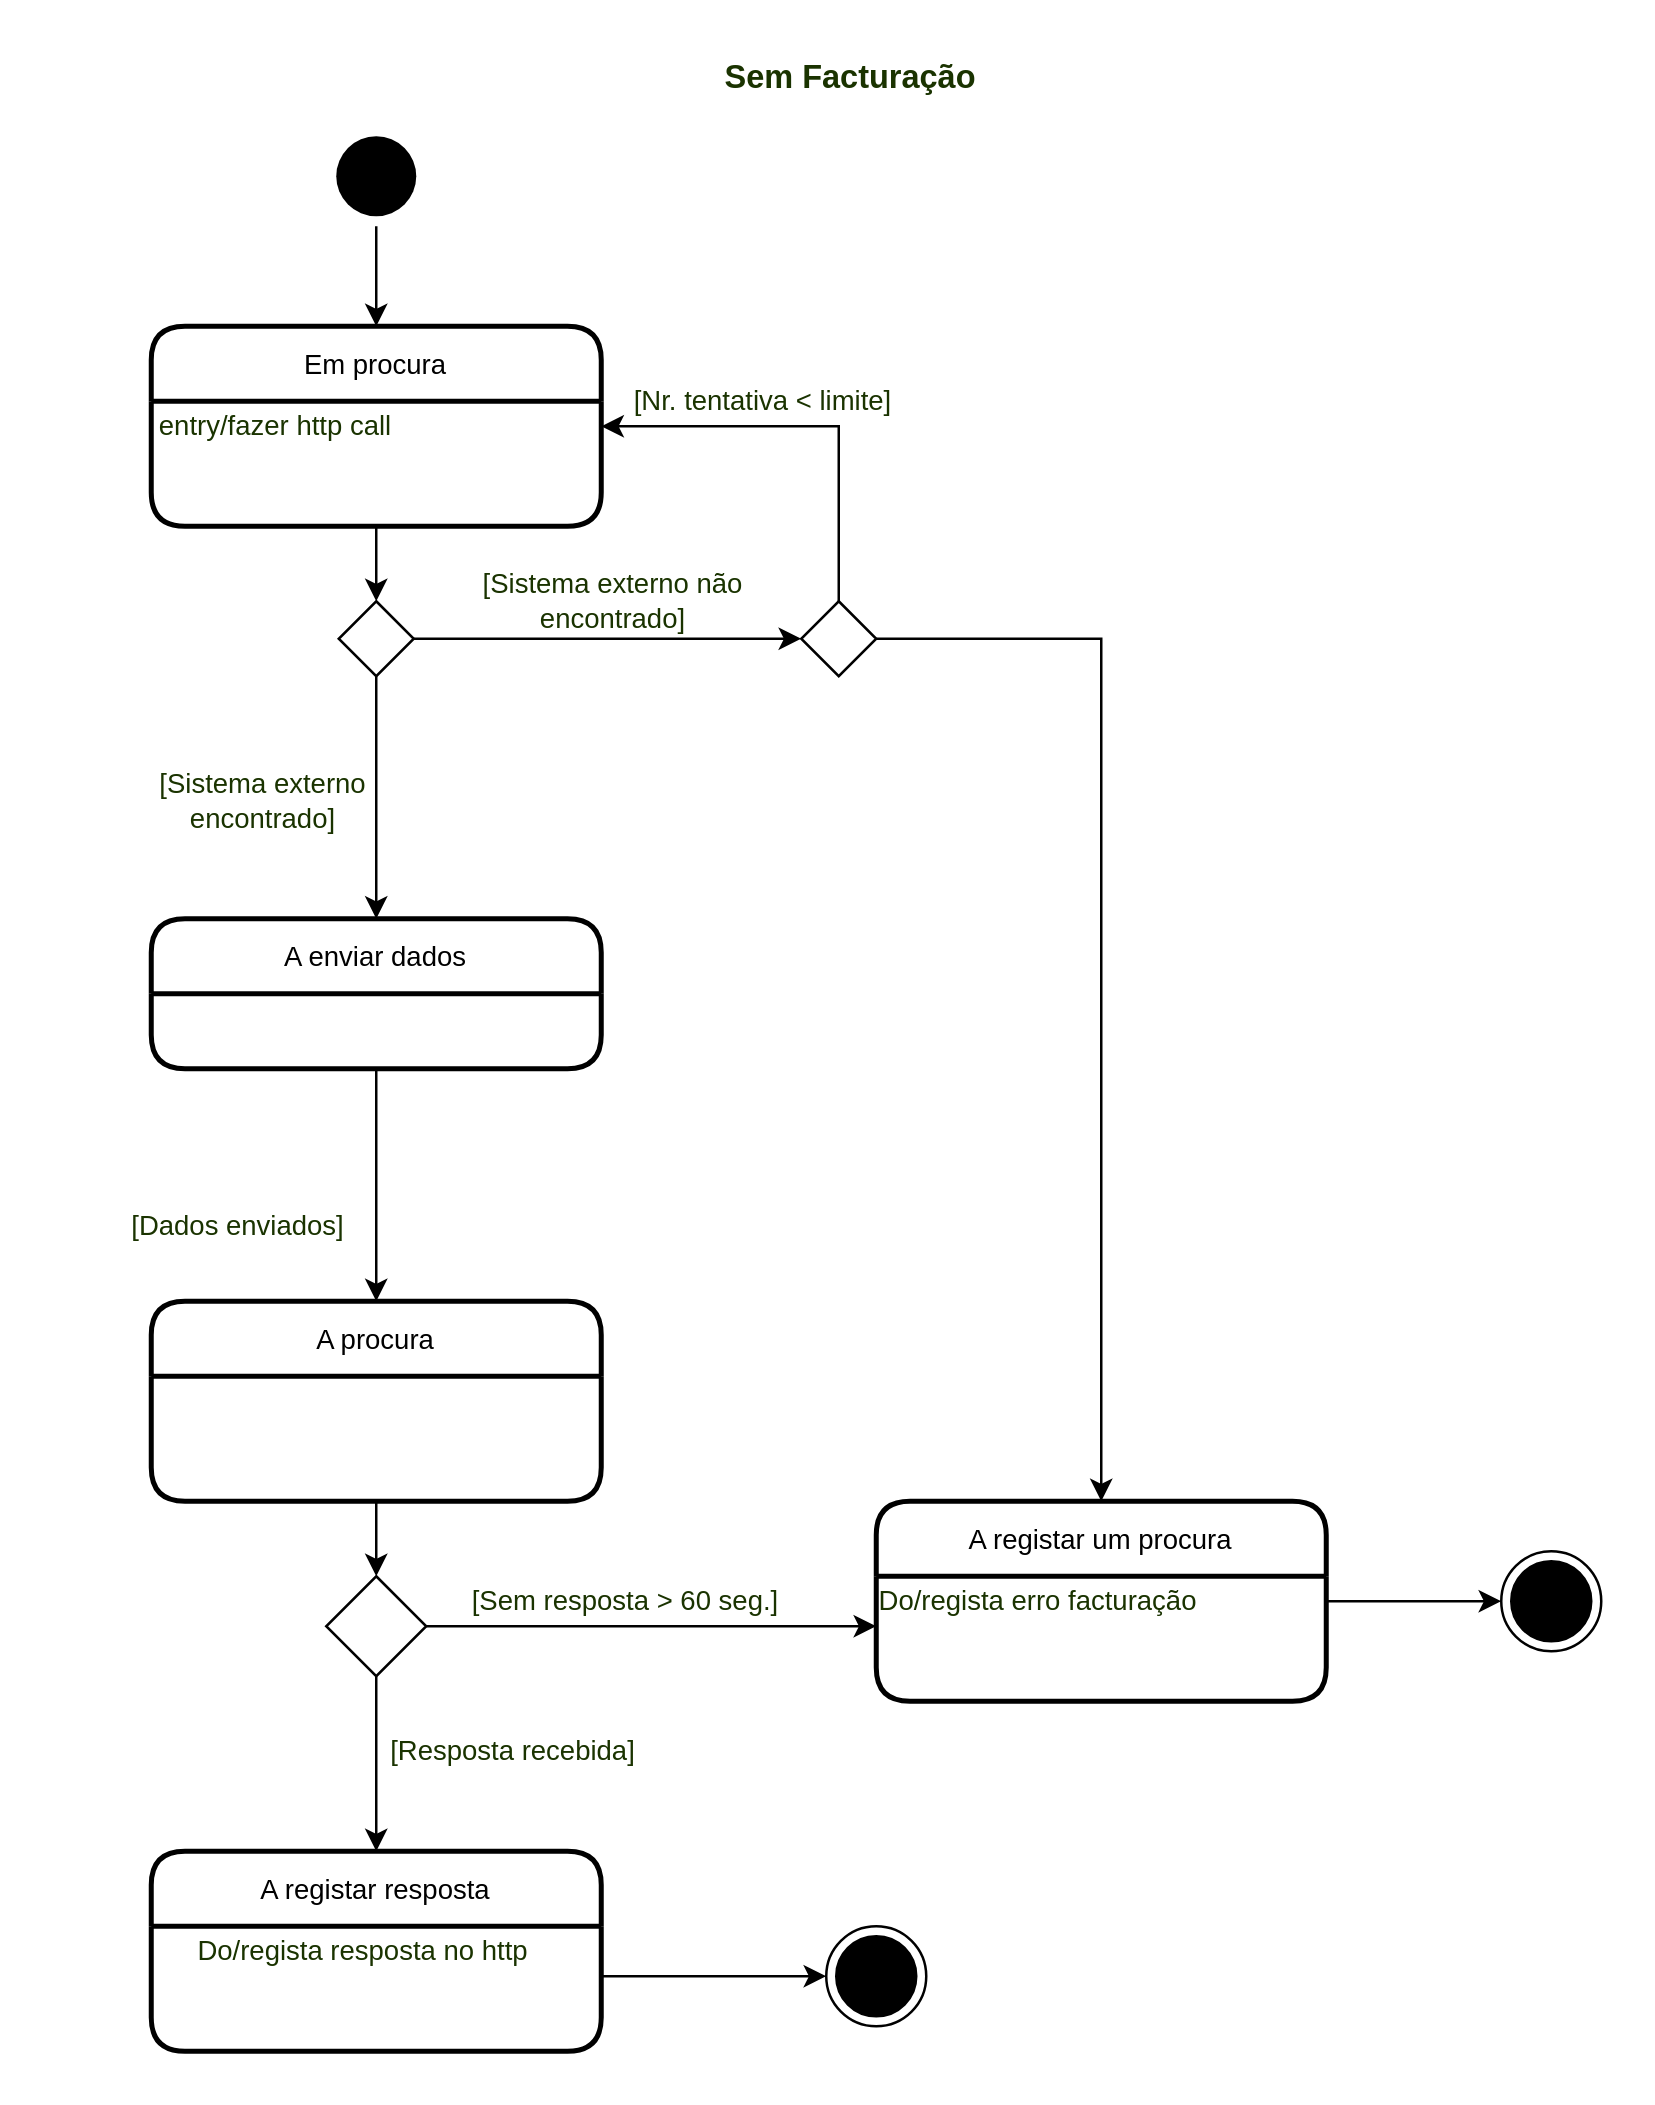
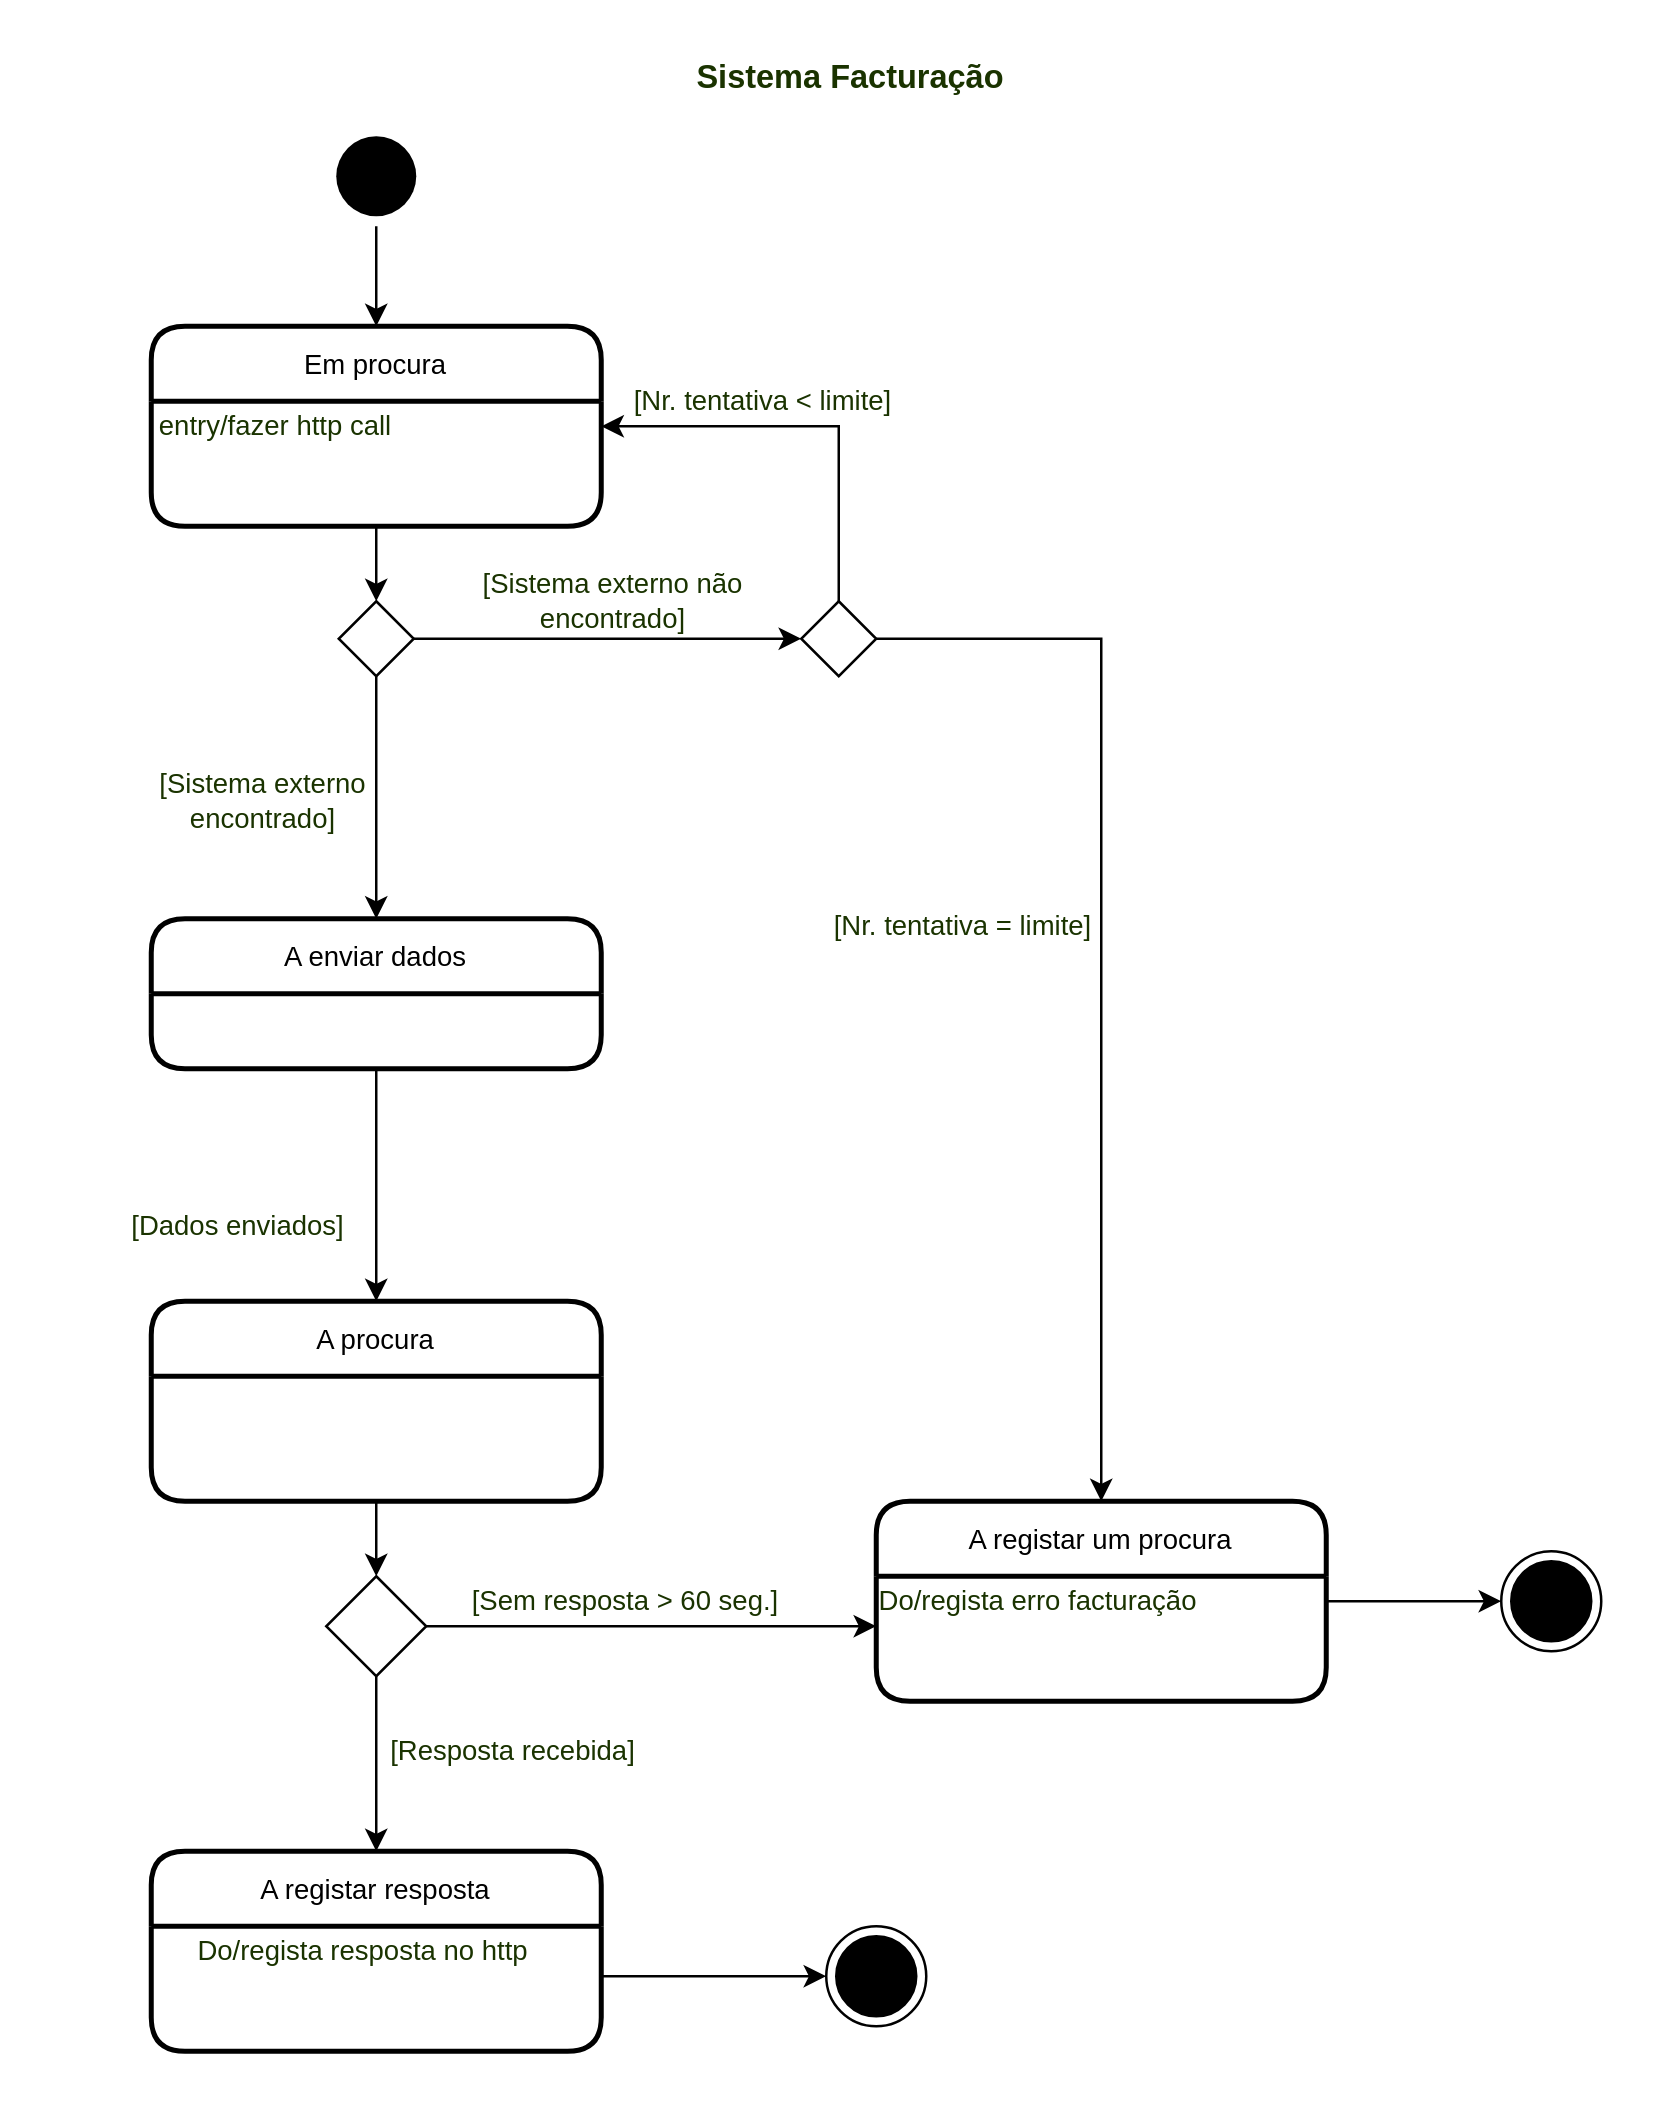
- <mxCell id="2" value="&lt;b&gt;&lt;font style=&quot;font-size: 13px&quot;&gt;Sem Facturação&lt;/font&gt;&lt;/b&gt;" style="text;html=1;strokeColor=none;fillColor=none;align=center;verticalAlign=middle;whiteSpace=wrap;rounded=0;labelBackgroundColor=#FFFFFF;fontColor=#1A3300;" parent="1" vertex="1"><mxGeometry x="250" y="20" width="180" height="20" as="geometry" /></mxCell>
+ <mxCell id="2" value="&lt;b&gt;&lt;font style=&quot;font-size: 13px&quot;&gt;Sistema Facturação&lt;/font&gt;&lt;/b&gt;" style="text;html=1;strokeColor=none;fillColor=none;align=center;verticalAlign=middle;whiteSpace=wrap;rounded=0;labelBackgroundColor=#FFFFFF;fontColor=#1A3300;" parent="1" vertex="1"><mxGeometry x="250" y="20" width="180" height="20" as="geometry" /></mxCell>
+ <mxCell id="25" value="[Nr. tentativa = limite]" style="text;html=1;strokeColor=none;fillColor=none;align=center;verticalAlign=middle;whiteSpace=wrap;rounded=0;fontSize=11;fontColor=#1A3300;" parent="1" vertex="1"><mxGeometry x="310" y="360" width="150" height="20" as="geometry" /></mxCell>
